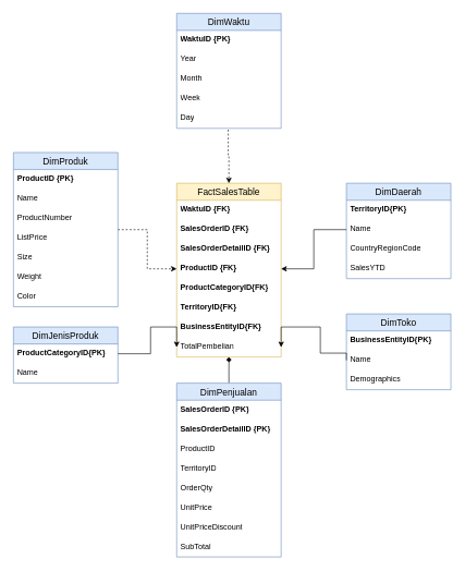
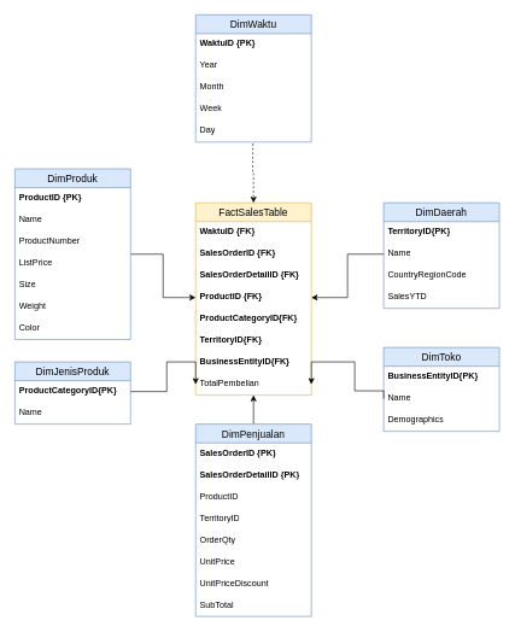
- <mxCell id="29" style="edgeStyle=orthogonalEdgeStyle;rounded=0;orthogonalLoop=1;jettySize=auto;html=1;exitX=1;exitY=0.5;exitDx=0;exitDy=0;entryX=0;entryY=0.5;entryDx=0;entryDy=0;dashed=1;" parent="1" source="30" target="6" edge="1"><mxGeometry relative="1" as="geometry" /></mxCell>
+ <mxCell id="29" style="edgeStyle=orthogonalEdgeStyle;rounded=0;orthogonalLoop=1;jettySize=auto;html=1;exitX=1;exitY=0.5;exitDx=0;exitDy=0;entryX=0;entryY=0.5;entryDx=0;entryDy=0;" parent="1" source="30" target="6" edge="1"><mxGeometry relative="1" as="geometry" /></mxCell>
- <mxCell id="42" style="edgeStyle=orthogonalEdgeStyle;rounded=0;orthogonalLoop=1;jettySize=auto;html=1;exitX=0.5;exitY=0;exitDx=0;exitDy=0;entryX=0.5;entryY=1;entryDx=0;entryDy=0;endArrow=diamond;" parent="1" source="43" target="2" edge="1"><mxGeometry relative="1" as="geometry" /></mxCell>
+ <mxCell id="42" style="edgeStyle=orthogonalEdgeStyle;rounded=0;orthogonalLoop=1;jettySize=auto;html=1;exitX=0.5;exitY=0;exitDx=0;exitDy=0;entryX=0.5;entryY=1;entryDx=0;entryDy=0;" parent="1" source="43" target="2" edge="1"><mxGeometry relative="1" as="geometry" /></mxCell>
